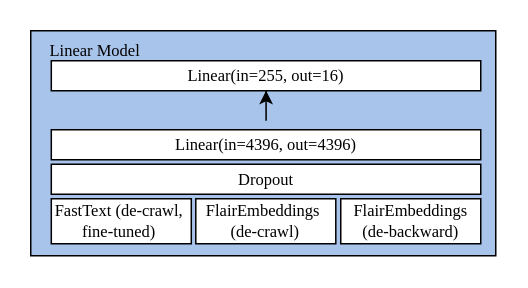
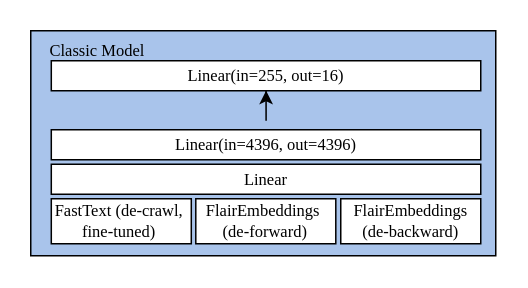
- <mxCell id="2" value="&amp;nbsp; &amp;nbsp; Linear Model" style="rounded=0;whiteSpace=wrap;html=1;fontFamily=Times New Roman;fontSize=11;align=left;verticalAlign=top;labelBackgroundColor=none;fillColor=#A9C4EB;" parent="1" vertex="1"><mxGeometry x="20" y="20" width="310" height="150" as="geometry" /></mxCell>
+ <mxCell id="2" value="&amp;nbsp; &amp;nbsp; Classic Model" style="rounded=0;whiteSpace=wrap;html=1;fontFamily=Times New Roman;fontSize=11;align=left;verticalAlign=top;labelBackgroundColor=none;fillColor=#A9C4EB;" parent="1" vertex="1"><mxGeometry x="20" y="20" width="310" height="150" as="geometry" /></mxCell>
- <mxCell id="6" value="&lt;font style=&quot;font-size: 11px;&quot;&gt;&lt;span style=&quot;font-size: 11px;&quot;&gt;Dropout&lt;br style=&quot;font-size: 11px;&quot;&gt;&lt;/span&gt;&lt;/font&gt;" style="rounded=0;whiteSpace=wrap;html=1;fontSize=11;fontFamily=Times New Roman;" parent="1" vertex="1"><mxGeometry x="33.7" y="109" width="286.3" height="20" as="geometry" /></mxCell>
+ <mxCell id="6" value="&lt;font style=&quot;font-size: 11px;&quot;&gt;&lt;span style=&quot;font-size: 11px;&quot;&gt;Linear&lt;br style=&quot;font-size: 11px;&quot;&gt;&lt;/span&gt;&lt;/font&gt;" style="rounded=0;whiteSpace=wrap;html=1;fontSize=11;fontFamily=Times New Roman;" parent="1" vertex="1"><mxGeometry x="33.7" y="109" width="286.3" height="20" as="geometry" /></mxCell>
- <mxCell id="8" value="&lt;div style=&quot;font-size: 11px;&quot;&gt;FlairEmbeddings&amp;nbsp;&lt;/div&gt;&lt;div style=&quot;font-size: 11px;&quot;&gt;&lt;span style=&quot;font-size: 11px;&quot;&gt;(de-crawl)&lt;/span&gt;&lt;/div&gt;" style="rounded=0;whiteSpace=wrap;html=1;fontFamily=Times New Roman;fontSize=11;" parent="1" vertex="1"><mxGeometry x="130.03" y="132" width="93.33" height="30" as="geometry" /></mxCell>
+ <mxCell id="8" value="&lt;div style=&quot;font-size: 11px;&quot;&gt;FlairEmbeddings&amp;nbsp;&lt;/div&gt;&lt;div style=&quot;font-size: 11px;&quot;&gt;&lt;span style=&quot;font-size: 11px;&quot;&gt;(de-forward)&lt;/span&gt;&lt;/div&gt;" style="rounded=0;whiteSpace=wrap;html=1;fontFamily=Times New Roman;fontSize=11;" parent="1" vertex="1"><mxGeometry x="130.03" y="132" width="93.33" height="30" as="geometry" /></mxCell>
